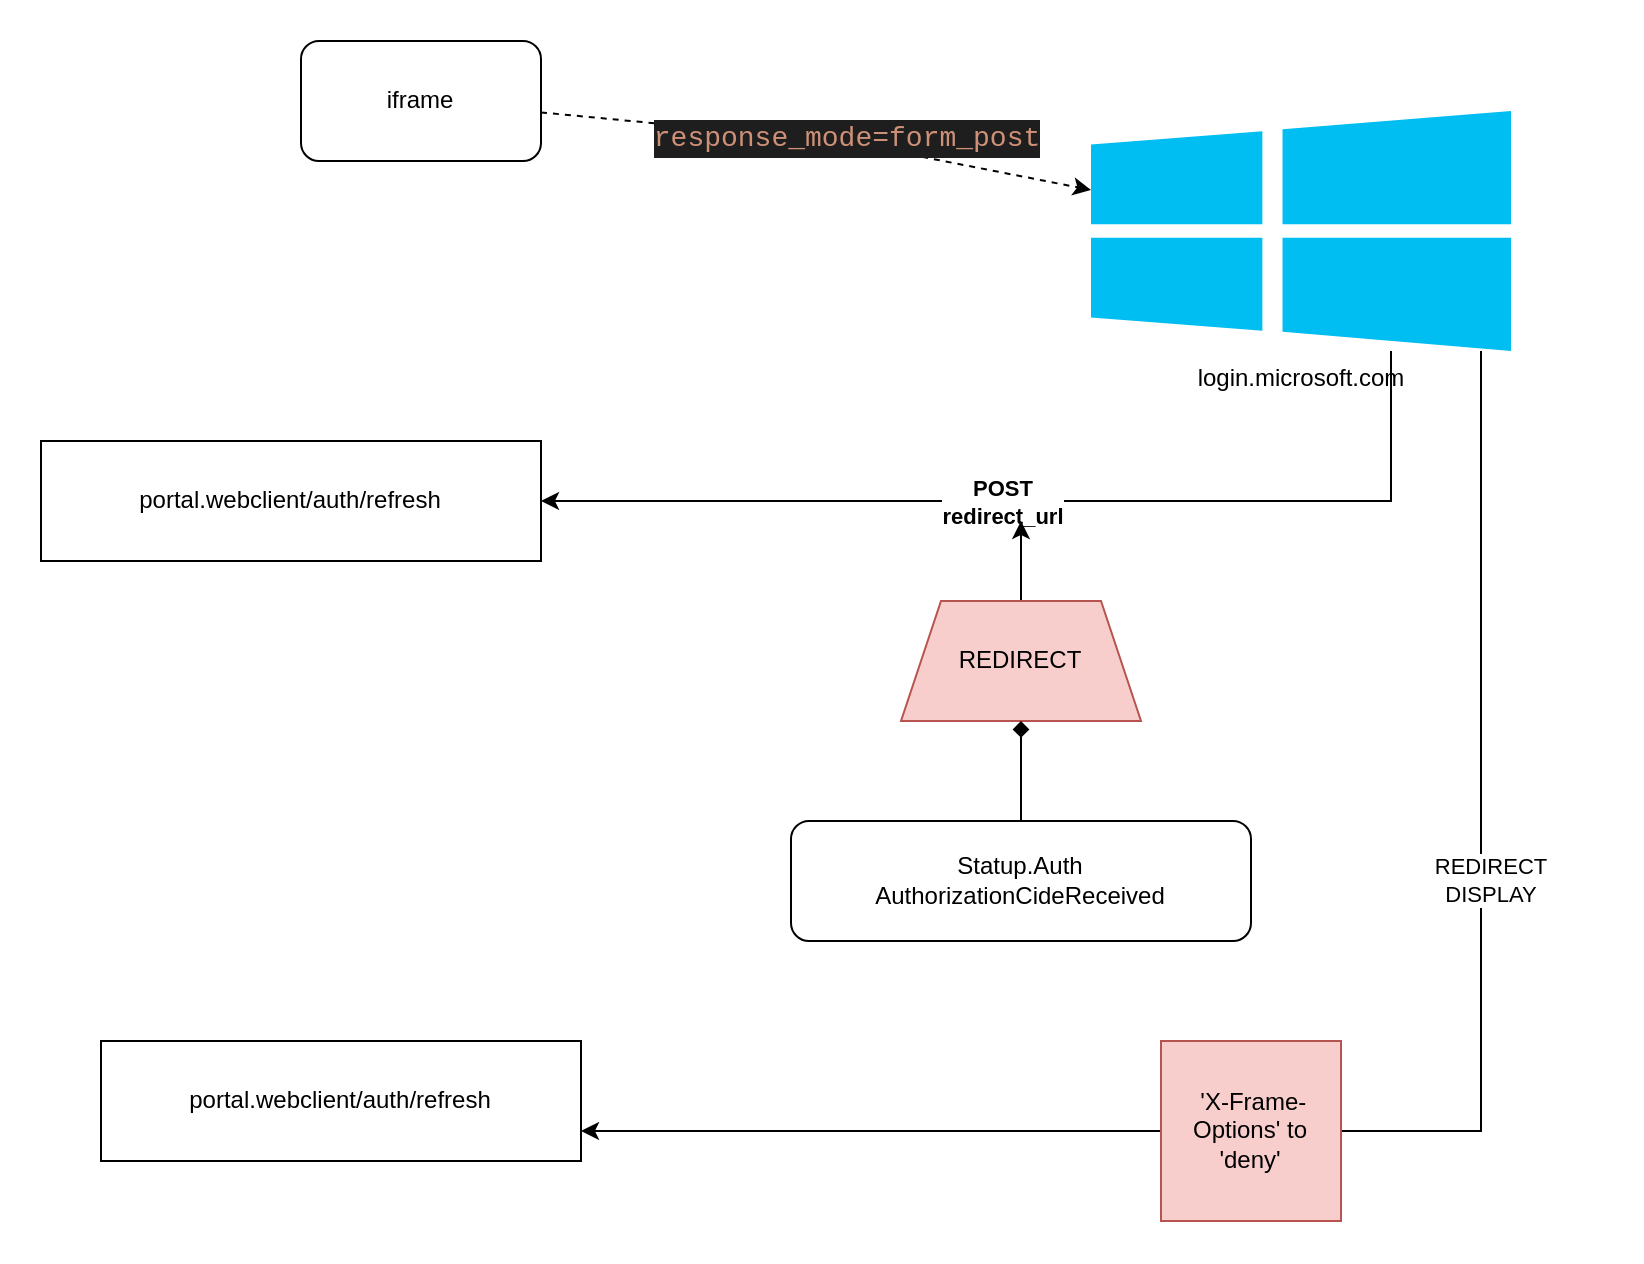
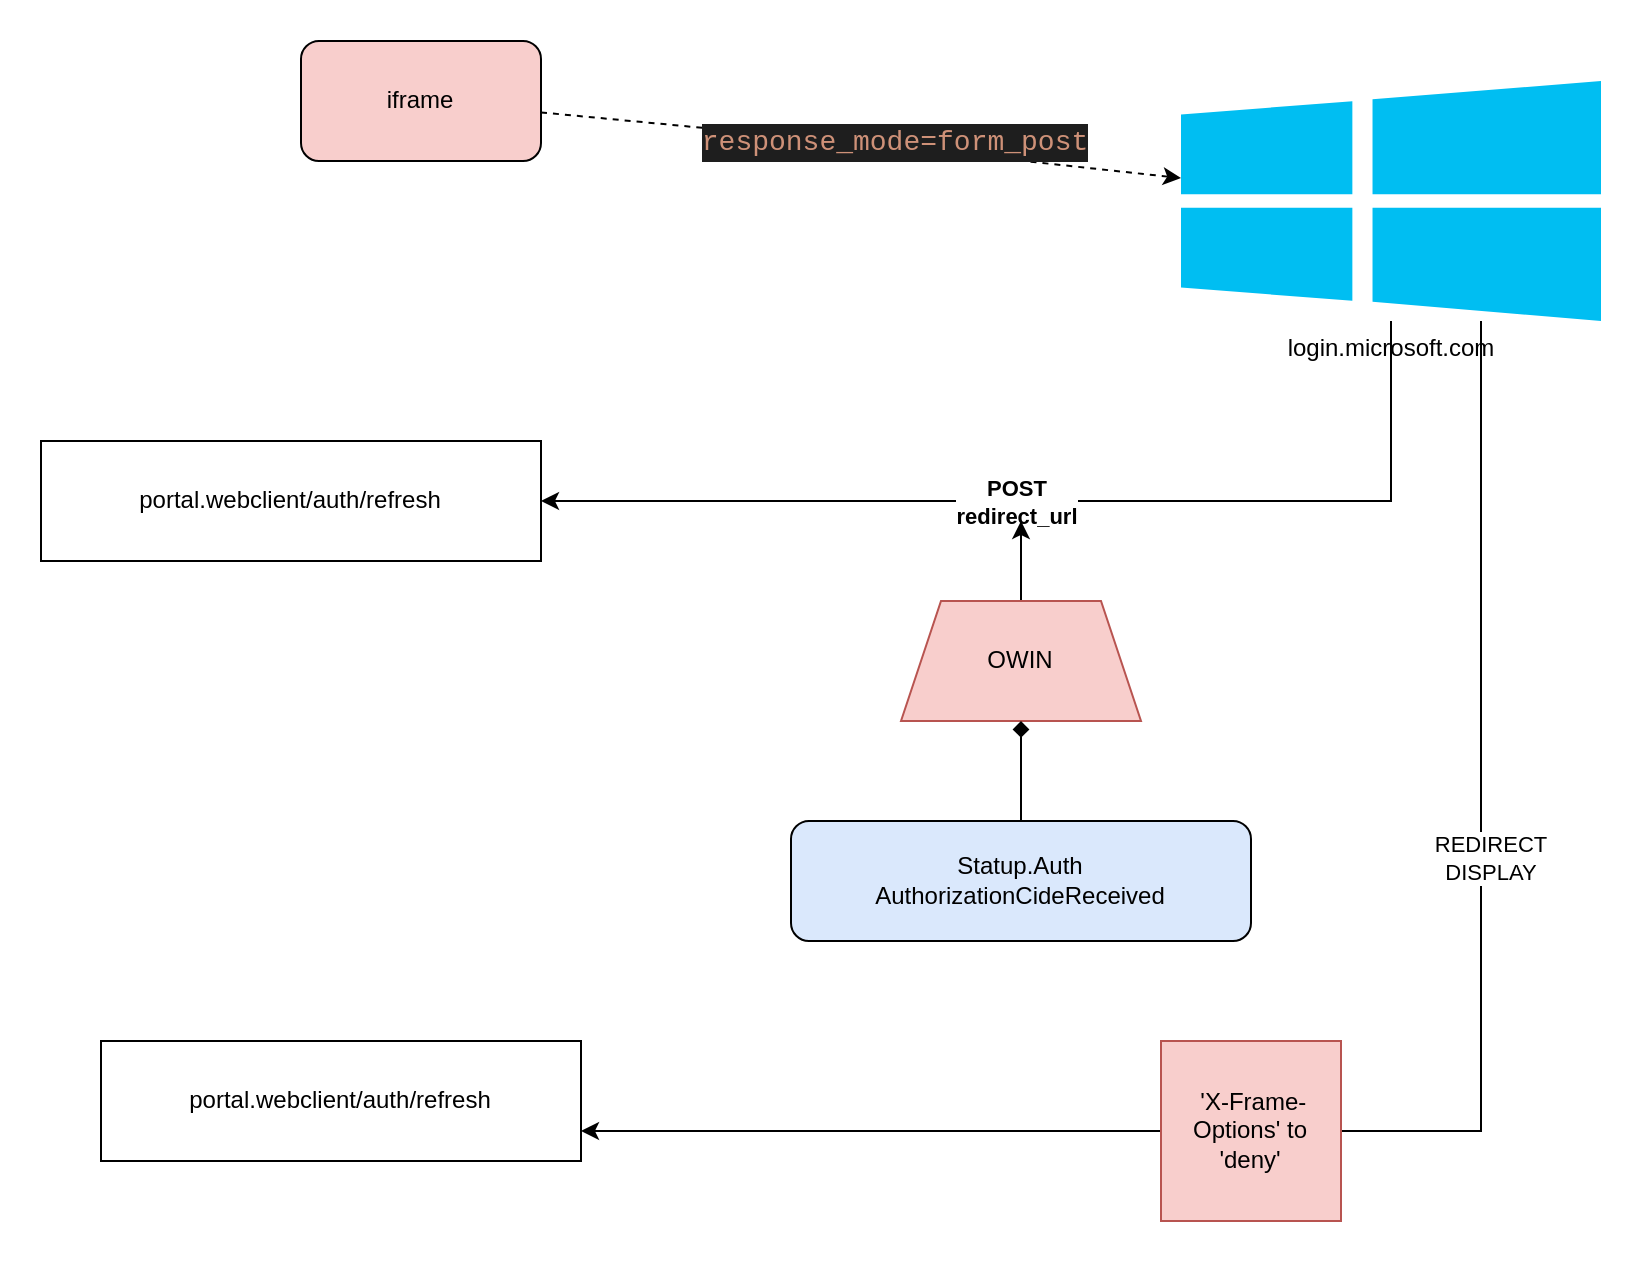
- <mxCell id="10" value="iframe" style="rounded=1;whiteSpace=wrap;html=1;" vertex="1" parent="1"><mxGeometry x="150" y="20" width="120" height="60" as="geometry" /></mxCell>
+ <mxCell id="10" value="iframe" style="rounded=1;whiteSpace=wrap;html=1;fillColor=#f8cecc;" vertex="1" parent="1"><mxGeometry x="150" y="20" width="120" height="60" as="geometry" /></mxCell>
- <mxCell id="7" value="login.microsoft.com" style="verticalLabelPosition=bottom;html=1;verticalAlign=top;align=center;strokeColor=none;fillColor=#00BEF2;shape=mxgraph.azure.azure_instance;" vertex="1" parent="1"><mxGeometry x="545" y="55" width="210" height="120" as="geometry" /></mxCell>
+ <mxCell id="7" value="login.microsoft.com" style="verticalLabelPosition=bottom;html=1;verticalAlign=top;align=center;strokeColor=none;fillColor=#00BEF2;shape=mxgraph.azure.azure_instance;" vertex="1" parent="1"><mxGeometry x="590" y="40" width="210" height="120" as="geometry" /></mxCell>
- <mxCell id="12" value="REDIRECT" style="shape=trapezoid;perimeter=trapezoidPerimeter;whiteSpace=wrap;html=1;fixedSize=1;fillColor=#f8cecc;strokeColor=#b85450;" vertex="1" parent="1"><mxGeometry x="450" y="300" width="120" height="60" as="geometry" /></mxCell>
+ <mxCell id="12" value="OWIN" style="shape=trapezoid;perimeter=trapezoidPerimeter;whiteSpace=wrap;html=1;fixedSize=1;fillColor=#f8cecc;strokeColor=#b85450;" vertex="1" parent="1"><mxGeometry x="450" y="300" width="120" height="60" as="geometry" /></mxCell>
- <mxCell id="14" value="Statup.Auth&lt;br&gt;AuthorizationCideReceived" style="rounded=1;whiteSpace=wrap;html=1;" vertex="1" parent="1"><mxGeometry x="395" y="410" width="230" height="60" as="geometry" /></mxCell>
+ <mxCell id="14" value="Statup.Auth&lt;br&gt;AuthorizationCideReceived" style="rounded=1;whiteSpace=wrap;html=1;fillColor=#dae8fc;" vertex="1" parent="1"><mxGeometry x="395" y="410" width="230" height="60" as="geometry" /></mxCell>
